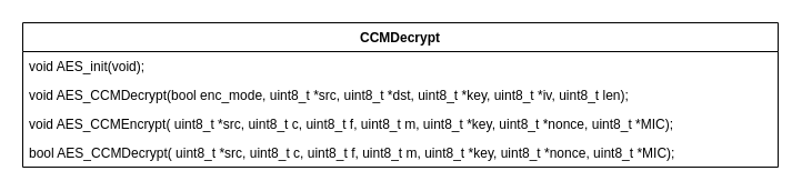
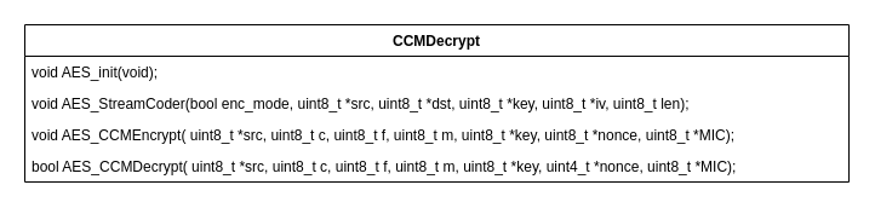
- <mxCell id="4" value="void AES_CCMDecrypt(bool enc_mode, uint8_t *src, uint8_t *dst, uint8_t *key, uint8_t *iv, uint8_t len);" style="text;strokeColor=none;fillColor=none;align=left;verticalAlign=top;spacingLeft=4;spacingRight=4;overflow=hidden;rotatable=0;points=[[0,0.5],[1,0.5]];portConstraint=eastwest;" vertex="1" parent="2"><mxGeometry y="52" width="680" height="26" as="geometry" /></mxCell>
+ <mxCell id="4" value="void AES_StreamCoder(bool enc_mode, uint8_t *src, uint8_t *dst, uint8_t *key, uint8_t *iv, uint8_t len);" style="text;strokeColor=none;fillColor=none;align=left;verticalAlign=top;spacingLeft=4;spacingRight=4;overflow=hidden;rotatable=0;points=[[0,0.5],[1,0.5]];portConstraint=eastwest;" vertex="1" parent="2"><mxGeometry y="52" width="680" height="26" as="geometry" /></mxCell>
- <mxCell id="6" value="bool AES_CCMDecrypt( uint8_t *src, uint8_t c, uint8_t f, uint8_t m, uint8_t *key, uint8_t *nonce, uint8_t *MIC);" style="text;strokeColor=none;fillColor=none;align=left;verticalAlign=top;spacingLeft=4;spacingRight=4;overflow=hidden;rotatable=0;points=[[0,0.5],[1,0.5]];portConstraint=eastwest;" vertex="1" parent="2"><mxGeometry y="104" width="680" height="26" as="geometry" /></mxCell>
+ <mxCell id="6" value="bool AES_CCMDecrypt( uint8_t *src, uint8_t c, uint8_t f, uint8_t m, uint8_t *key, uint4_t *nonce, uint8_t *MIC);" style="text;strokeColor=none;fillColor=none;align=left;verticalAlign=top;spacingLeft=4;spacingRight=4;overflow=hidden;rotatable=0;points=[[0,0.5],[1,0.5]];portConstraint=eastwest;" vertex="1" parent="2"><mxGeometry y="104" width="680" height="26" as="geometry" /></mxCell>
